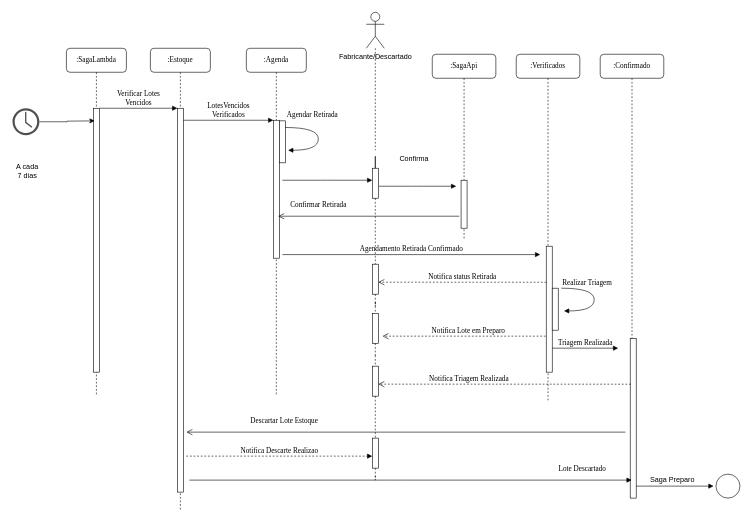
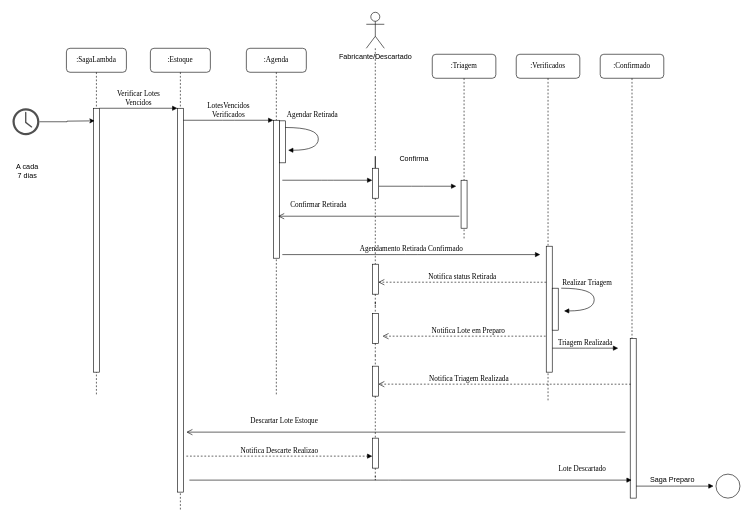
- <mxCell id="6" value=":SagaApi" style="shape=umlLifeline;perimeter=lifelinePerimeter;whiteSpace=wrap;html=1;container=1;collapsible=0;recursiveResize=0;outlineConnect=0;rounded=1;shadow=0;comic=0;labelBackgroundColor=none;strokeWidth=1;fontFamily=Verdana;fontSize=12;align=center;" parent="1" vertex="1"><mxGeometry x="720" y="90" width="106" height="310" as="geometry" /></mxCell>
+ <mxCell id="6" value=":Triagem" style="shape=umlLifeline;perimeter=lifelinePerimeter;whiteSpace=wrap;html=1;container=1;collapsible=0;recursiveResize=0;outlineConnect=0;rounded=1;shadow=0;comic=0;labelBackgroundColor=none;strokeWidth=1;fontFamily=Verdana;fontSize=12;align=center;" parent="1" vertex="1"><mxGeometry x="720" y="90" width="106" height="310" as="geometry" /></mxCell>
